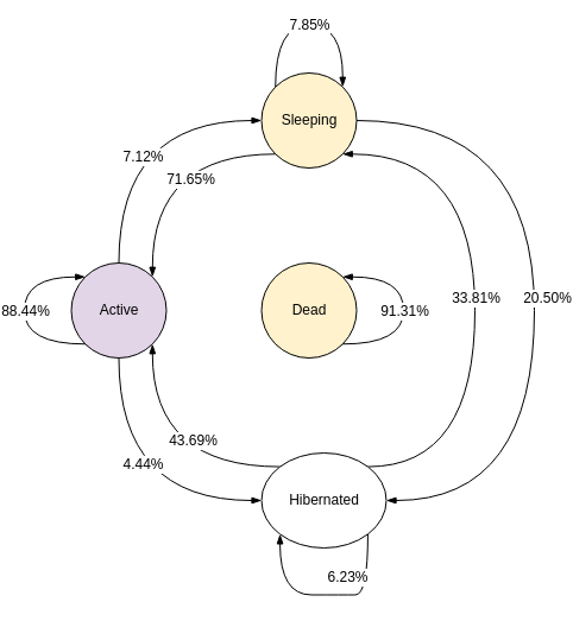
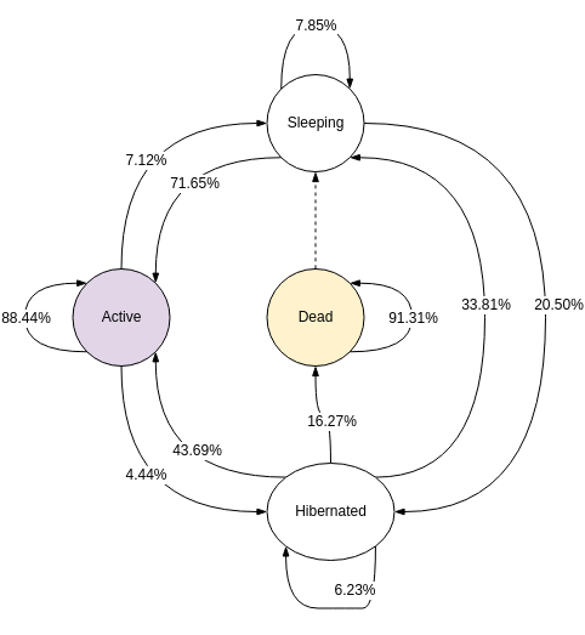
- <mxCell id="11" value="Sleeping" style="ellipse;whiteSpace=wrap;html=1;fillColor=#fff2cc;" vertex="1" parent="1"><mxGeometry x="219.5" y="61" width="80" height="80" as="geometry" /></mxCell>
+ <mxCell id="11" value="Sleeping" style="ellipse;whiteSpace=wrap;html=1;" vertex="1" parent="1"><mxGeometry x="219.5" y="61" width="80" height="80" as="geometry" /></mxCell>
+ <mxCell id="12" style="edgeStyle=orthogonalEdgeStyle;curved=1;rounded=0;orthogonalLoop=1;jettySize=auto;html=1;exitX=0.5;exitY=0;exitDx=0;exitDy=0;entryX=0.5;entryY=1;entryDx=0;entryDy=0;endArrow=blockThin;endFill=1;dashed=1;" edge="1" parent="1" source="13" target="11"><mxGeometry relative="1" as="geometry"><Array as="points"><mxPoint x="260" y="160.5" /><mxPoint x="260" y="160.5" /></Array></mxGeometry></mxCell>
+ <mxCell id="16" style="edgeStyle=orthogonalEdgeStyle;curved=1;rounded=0;orthogonalLoop=1;jettySize=auto;html=1;entryX=0.5;entryY=1;entryDx=0;entryDy=0;endArrow=blockThin;endFill=1;exitX=0.5;exitY=0;exitDx=0;exitDy=0;" edge="1" parent="1" source="20" target="13"><mxGeometry relative="1" as="geometry"><mxPoint x="299" y="360.5" as="sourcePoint" /><Array as="points" /></mxGeometry></mxCell>
+ <mxCell id="17" value="16.27%" style="text;html=1;resizable=0;points=[];align=center;verticalAlign=middle;labelBackgroundColor=#ffffff;" vertex="1" connectable="0" parent="16"><mxGeometry x="-0.271" y="19" relative="1" as="geometry"><mxPoint x="19" y="-1" as="offset" /></mxGeometry></mxCell>
